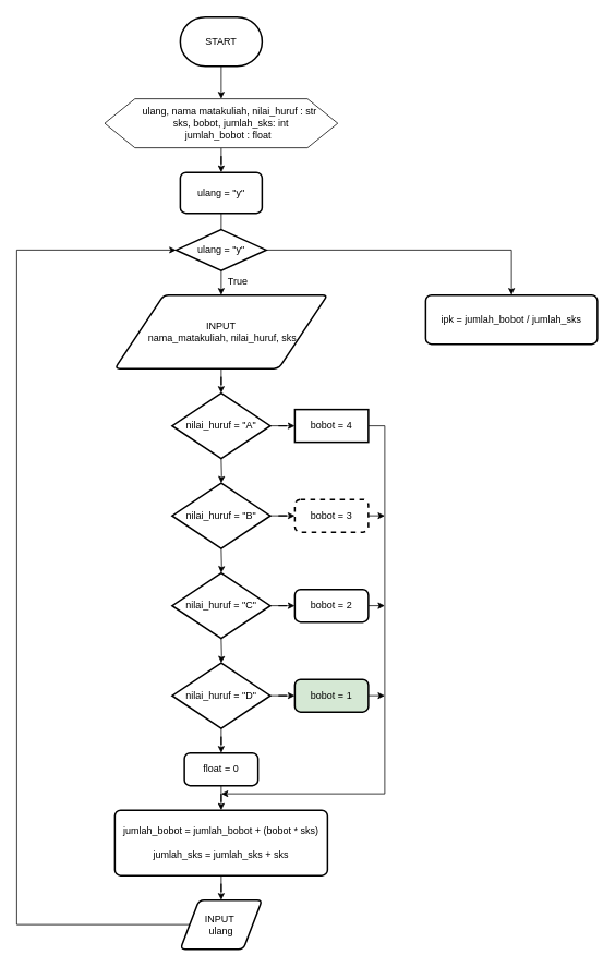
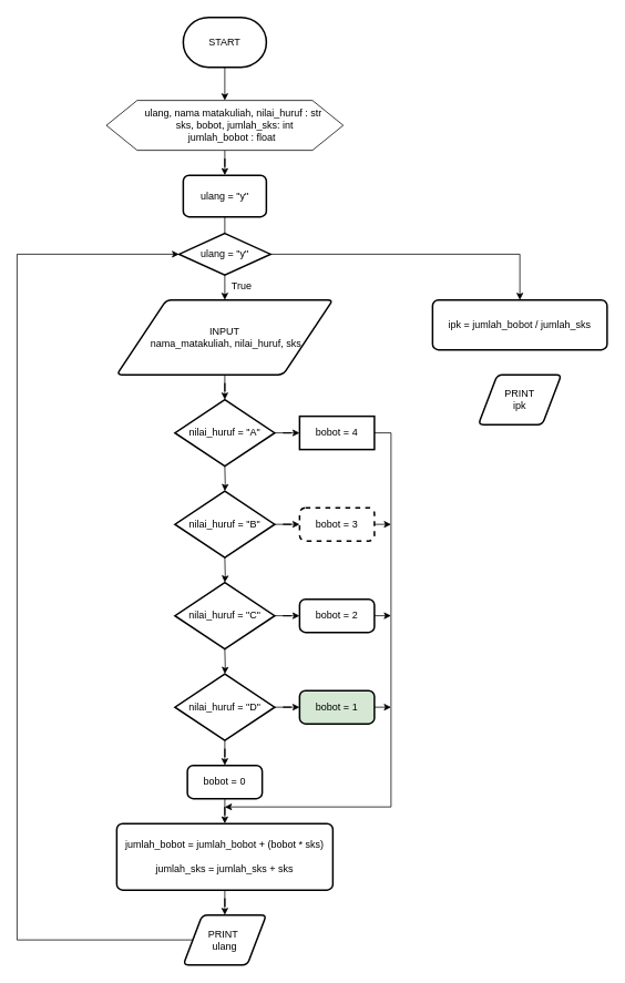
+ <mxCell id="41" value="PRINT&lt;br&gt;ipk" style="shape=parallelogram;html=1;strokeWidth=2;perimeter=parallelogramPerimeter;whiteSpace=wrap;rounded=1;arcSize=12;size=0.23;" vertex="1" parent="1"><mxGeometry x="575" y="450" width="100" height="60" as="geometry" /></mxCell>
- <mxCell id="32" value="float = 0" style="rounded=1;whiteSpace=wrap;html=1;absoluteArcSize=1;arcSize=14;strokeWidth=2;" vertex="1" parent="1"><mxGeometry x="225" y="920" width="90" height="40" as="geometry" /></mxCell>
+ <mxCell id="32" value="bobot = 0" style="rounded=1;whiteSpace=wrap;html=1;absoluteArcSize=1;arcSize=14;strokeWidth=2;" vertex="1" parent="1"><mxGeometry x="225" y="920" width="90" height="40" as="geometry" /></mxCell>
- <mxCell id="36" value="INPUT&amp;nbsp;&lt;div&gt;ulang&lt;/div&gt;" style="shape=parallelogram;html=1;strokeWidth=2;perimeter=parallelogramPerimeter;whiteSpace=wrap;rounded=1;arcSize=12;size=0.23;" vertex="1" parent="1"><mxGeometry x="220" y="1100" width="100" height="60" as="geometry" /></mxCell>
+ <mxCell id="36" value="PRINT&amp;nbsp;&lt;div&gt;ulang&lt;/div&gt;" style="shape=parallelogram;html=1;strokeWidth=2;perimeter=parallelogramPerimeter;whiteSpace=wrap;rounded=1;arcSize=12;size=0.23;" vertex="1" parent="1"><mxGeometry x="220" y="1100" width="100" height="60" as="geometry" /></mxCell>
